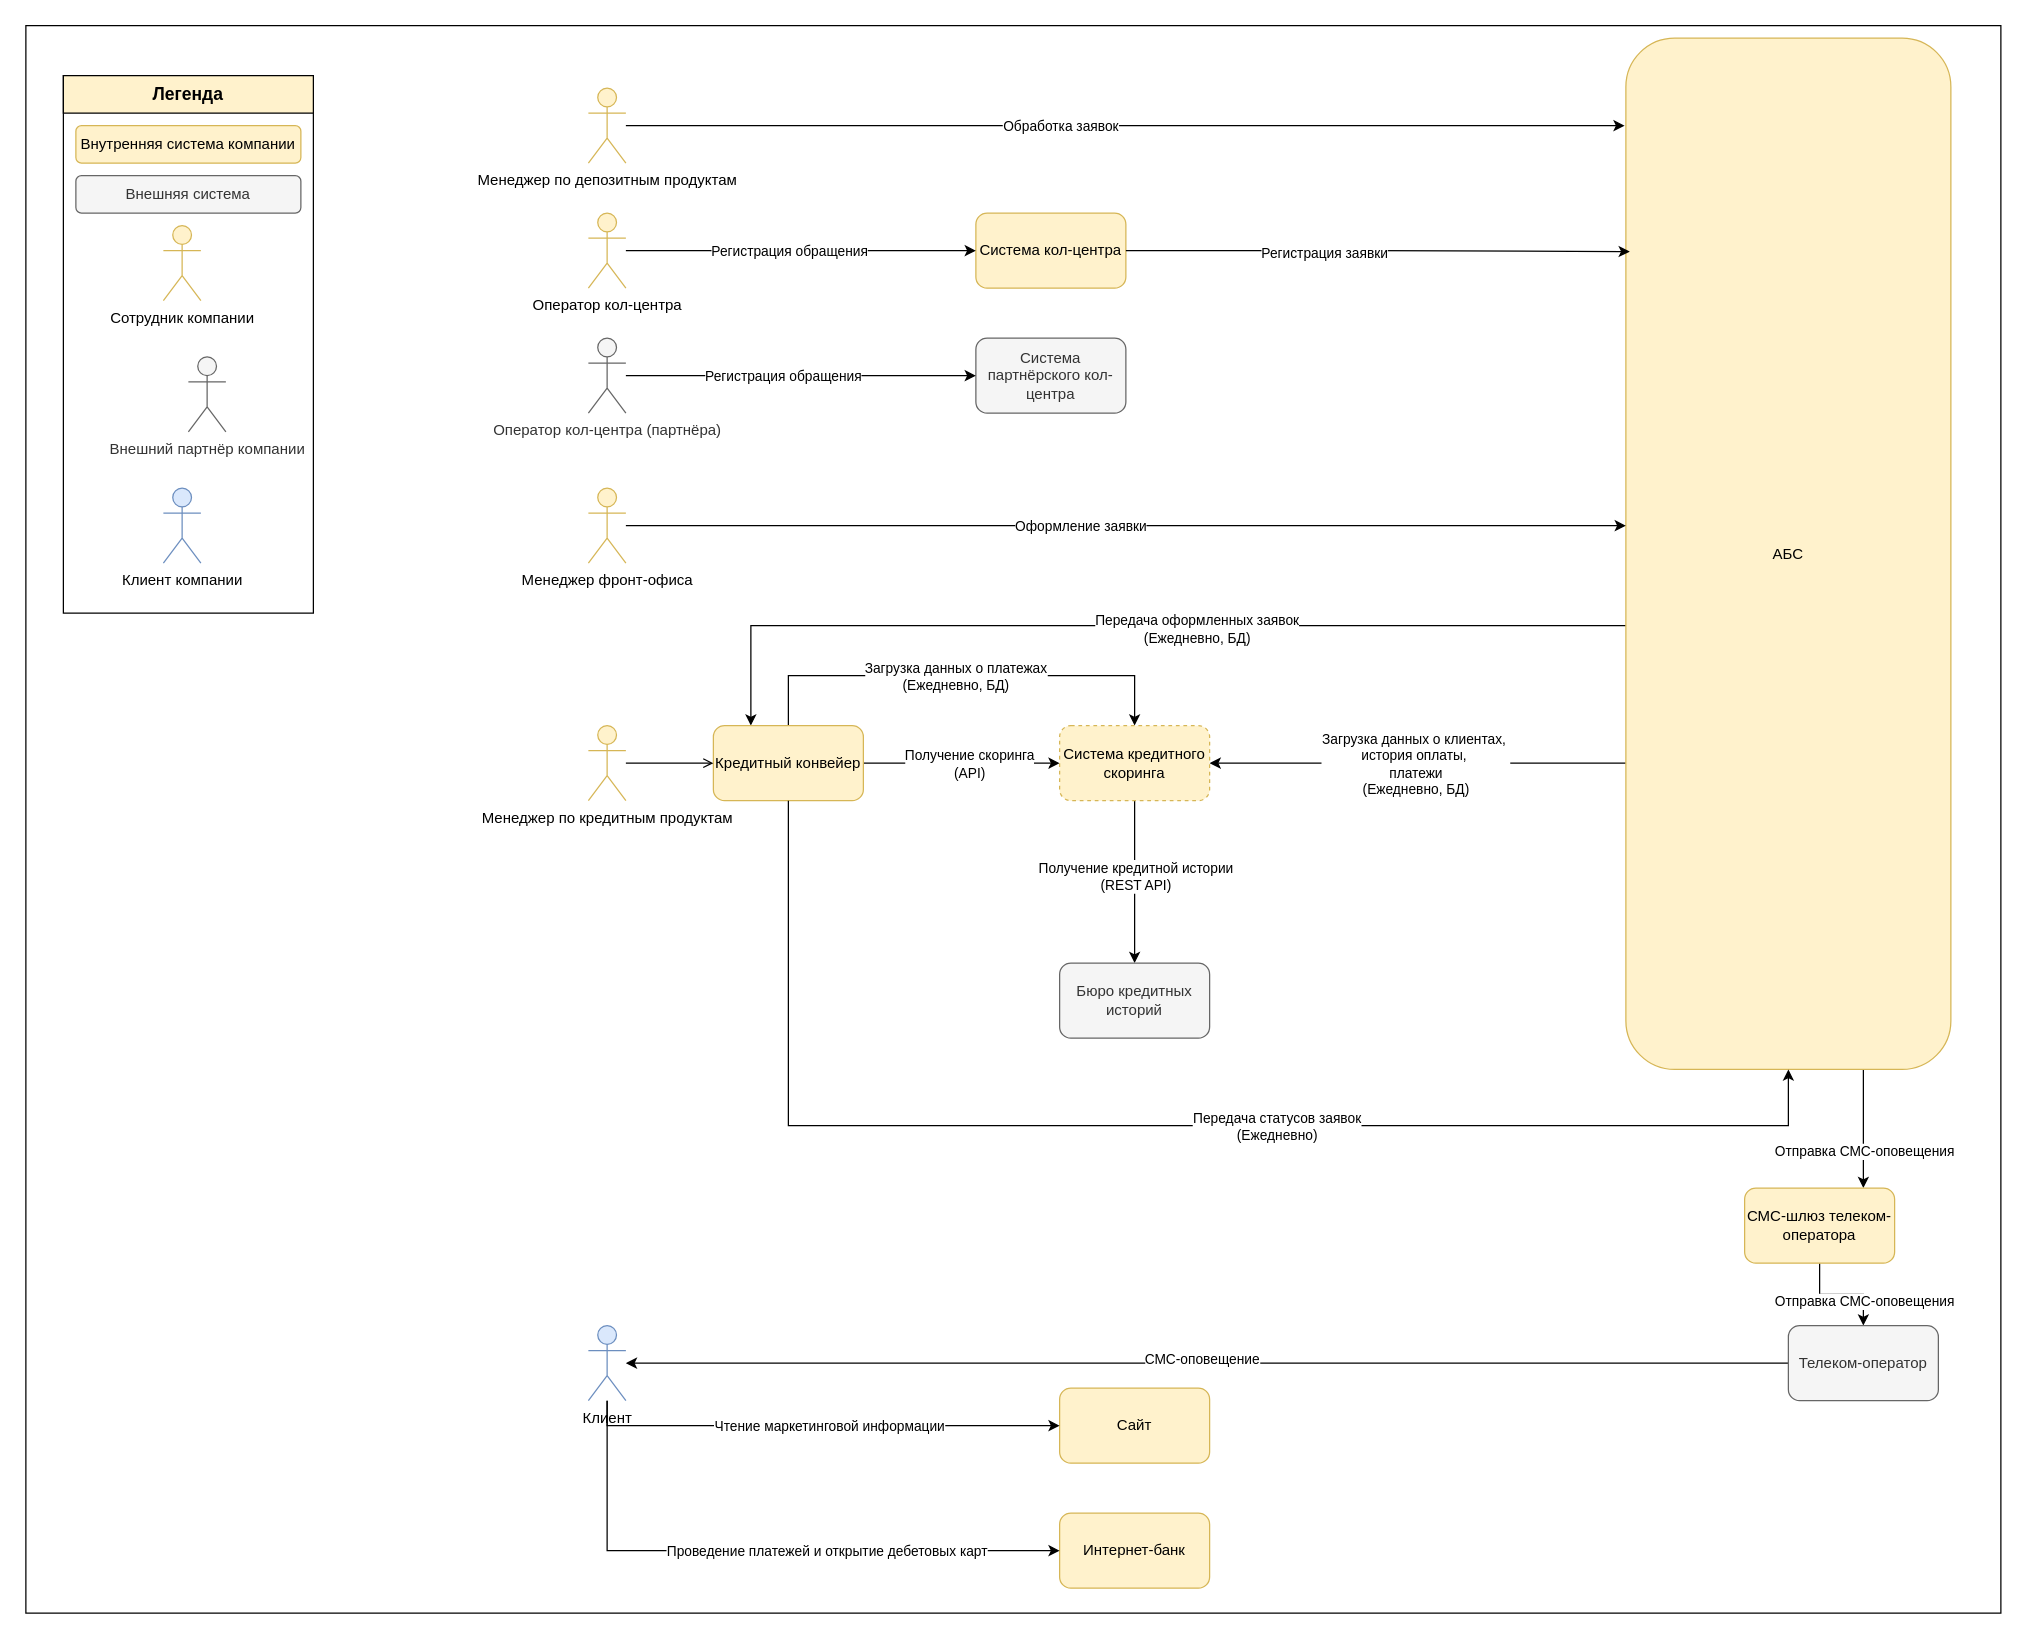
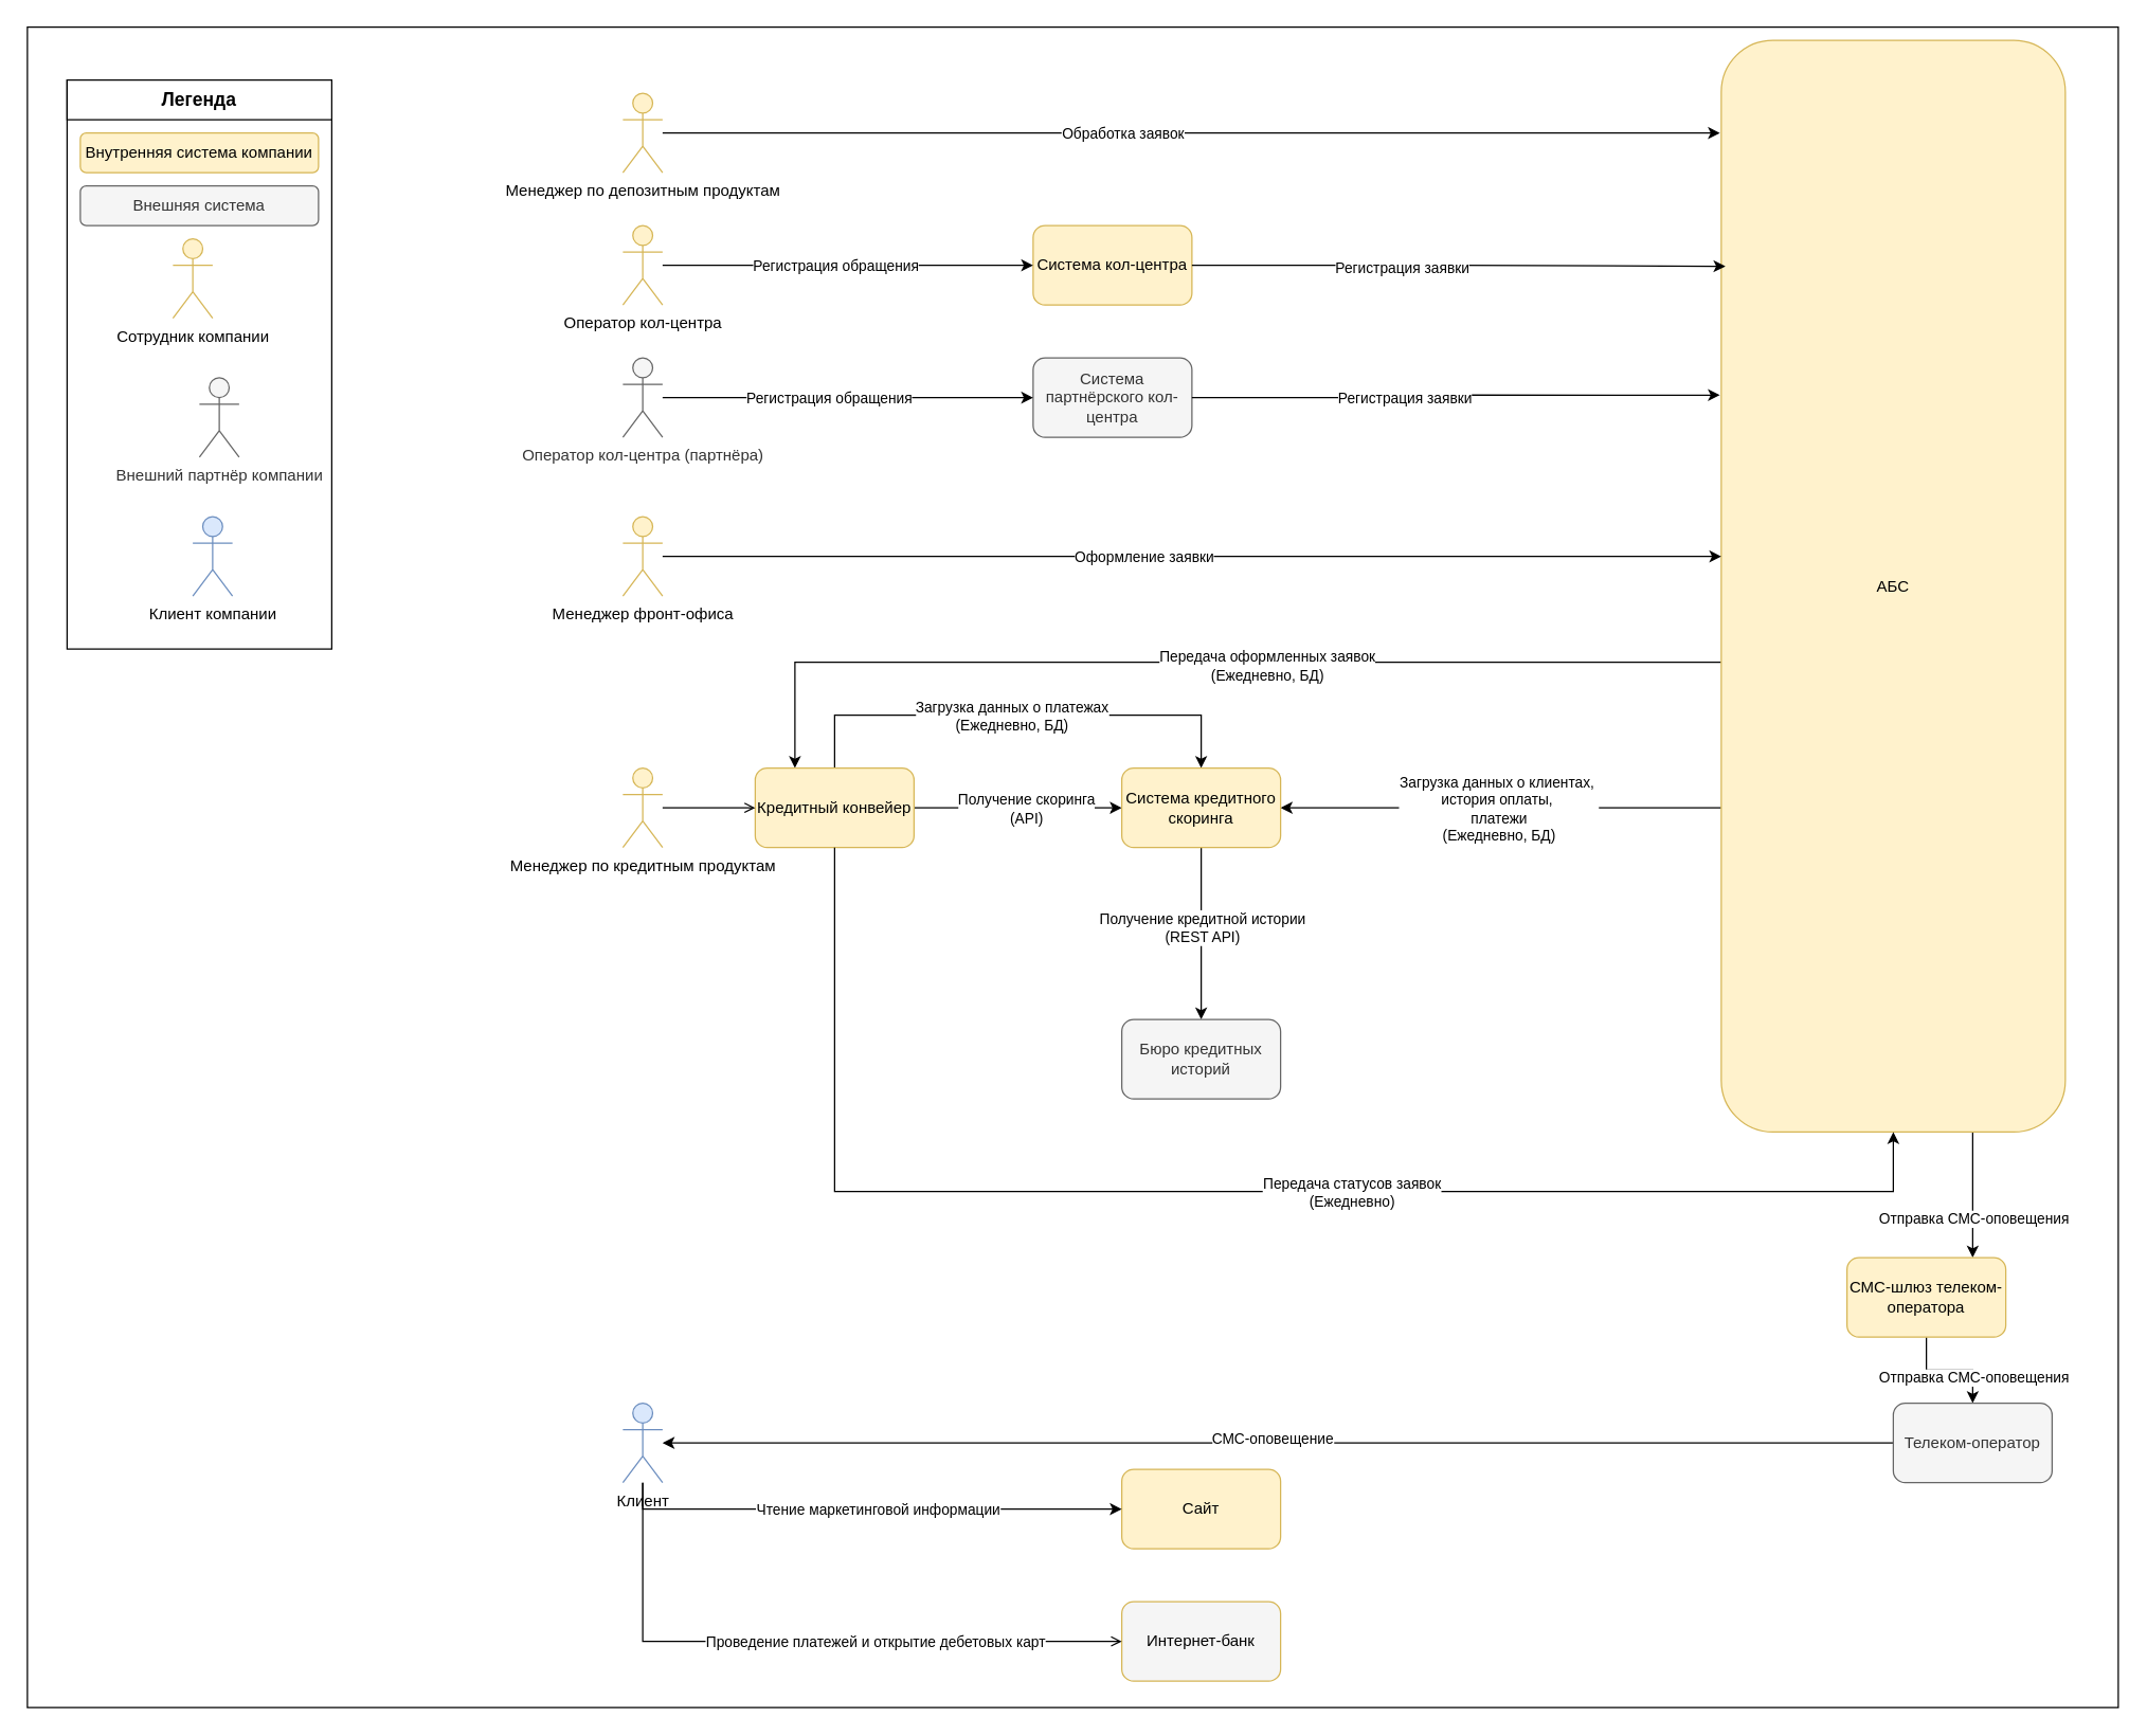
- <mxCell id="55" value="&lt;b&gt;&lt;font style=&quot;font-size: 14px;&quot;&gt;Легенда&lt;/font&gt;&lt;/b&gt;" style="rounded=0;whiteSpace=wrap;html=1;align=center;fillColor=#fff2cc;" vertex="1" parent="1"><mxGeometry x="50" width="200" height="30" as="geometry" y="60" /></mxCell>
+ <mxCell id="55" value="&lt;b&gt;&lt;font style=&quot;font-size: 14px;&quot;&gt;Легенда&lt;/font&gt;&lt;/b&gt;" style="rounded=0;whiteSpace=wrap;html=1;align=center;" vertex="1" parent="1"><mxGeometry x="50" width="200" height="30" as="geometry" y="60" /></mxCell>
+ <mxCell id="49" style="edgeStyle=orthogonalEdgeStyle;rounded=0;orthogonalLoop=1;jettySize=auto;html=1;entryX=-0.004;entryY=0.325;entryDx=0;entryDy=0;entryPerimeter=0;" edge="1" parent="1" source="12" target="10"><mxGeometry relative="1" as="geometry" /></mxCell>
+ <mxCell id="50" value="Регистрация заявки" style="edgeLabel;html=1;align=center;verticalAlign=middle;resizable=0;points=[];" vertex="1" connectable="0" parent="49"><mxGeometry x="-0.361" y="2" relative="1" as="geometry"><mxPoint x="32" y="2" as="offset" /></mxGeometry></mxCell>
- <mxCell id="60" value="Клиент компании" style="shape=umlActor;verticalLabelPosition=bottom;verticalAlign=top;html=1;outlineConnect=0;fillColor=#dae8fc;strokeColor=#6c8ebf;" vertex="1" parent="1"><mxGeometry x="130" y="390" width="30" height="60" as="geometry" /></mxCell>
+ <mxCell id="60" value="Клиент компании" style="shape=umlActor;verticalLabelPosition=bottom;verticalAlign=top;html=1;outlineConnect=0;fillColor=#dae8fc;strokeColor=#6c8ebf;" vertex="1" parent="1"><mxGeometry x="145" y="390" width="30" height="60" as="geometry" /></mxCell>
- <mxCell id="26" value="Система кредитного скоринга" style="rounded=1;whiteSpace=wrap;html=1;fillColor=#fff2cc;strokeColor=#d6b656;dashed=1;" vertex="1" parent="1"><mxGeometry x="847" y="580" width="120" height="60" as="geometry" /></mxCell>
+ <mxCell id="26" value="Система кредитного скоринга" style="rounded=1;whiteSpace=wrap;html=1;fillColor=#fff2cc;strokeColor=#d6b656;" vertex="1" parent="1"><mxGeometry x="847" y="580" width="120" height="60" as="geometry" /></mxCell>
- <mxCell id="40" style="edgeStyle=orthogonalEdgeStyle;rounded=0;orthogonalLoop=1;jettySize=auto;html=1;entryX=0;entryY=0.5;entryDx=0;entryDy=0;" edge="1" parent="1" source="42" target="3"><mxGeometry relative="1" as="geometry"><Array as="points"><mxPoint x="485" y="1240" /></Array></mxGeometry></mxCell>
+ <mxCell id="40" style="edgeStyle=orthogonalEdgeStyle;rounded=0;orthogonalLoop=1;jettySize=auto;html=1;entryX=0;entryY=0.5;entryDx=0;entryDy=0;endArrow=open;" edge="1" parent="1" source="42" target="3"><mxGeometry relative="1" as="geometry"><Array as="points"><mxPoint x="485" y="1240" /></Array></mxGeometry></mxCell>
- <mxCell id="3" value="Интернет-банк" style="rounded=1;whiteSpace=wrap;html=1;fillColor=#fff2cc;strokeColor=#d6b656;" vertex="1" parent="1"><mxGeometry x="847" y="1210" width="120" height="60" as="geometry" /></mxCell>
+ <mxCell id="3" value="Интернет-банк" style="rounded=1;whiteSpace=wrap;html=1;fillColor=#f5f5f5;strokeColor=#d6b656;" vertex="1" parent="1"><mxGeometry x="847" y="1210" width="120" height="60" as="geometry" /></mxCell>
